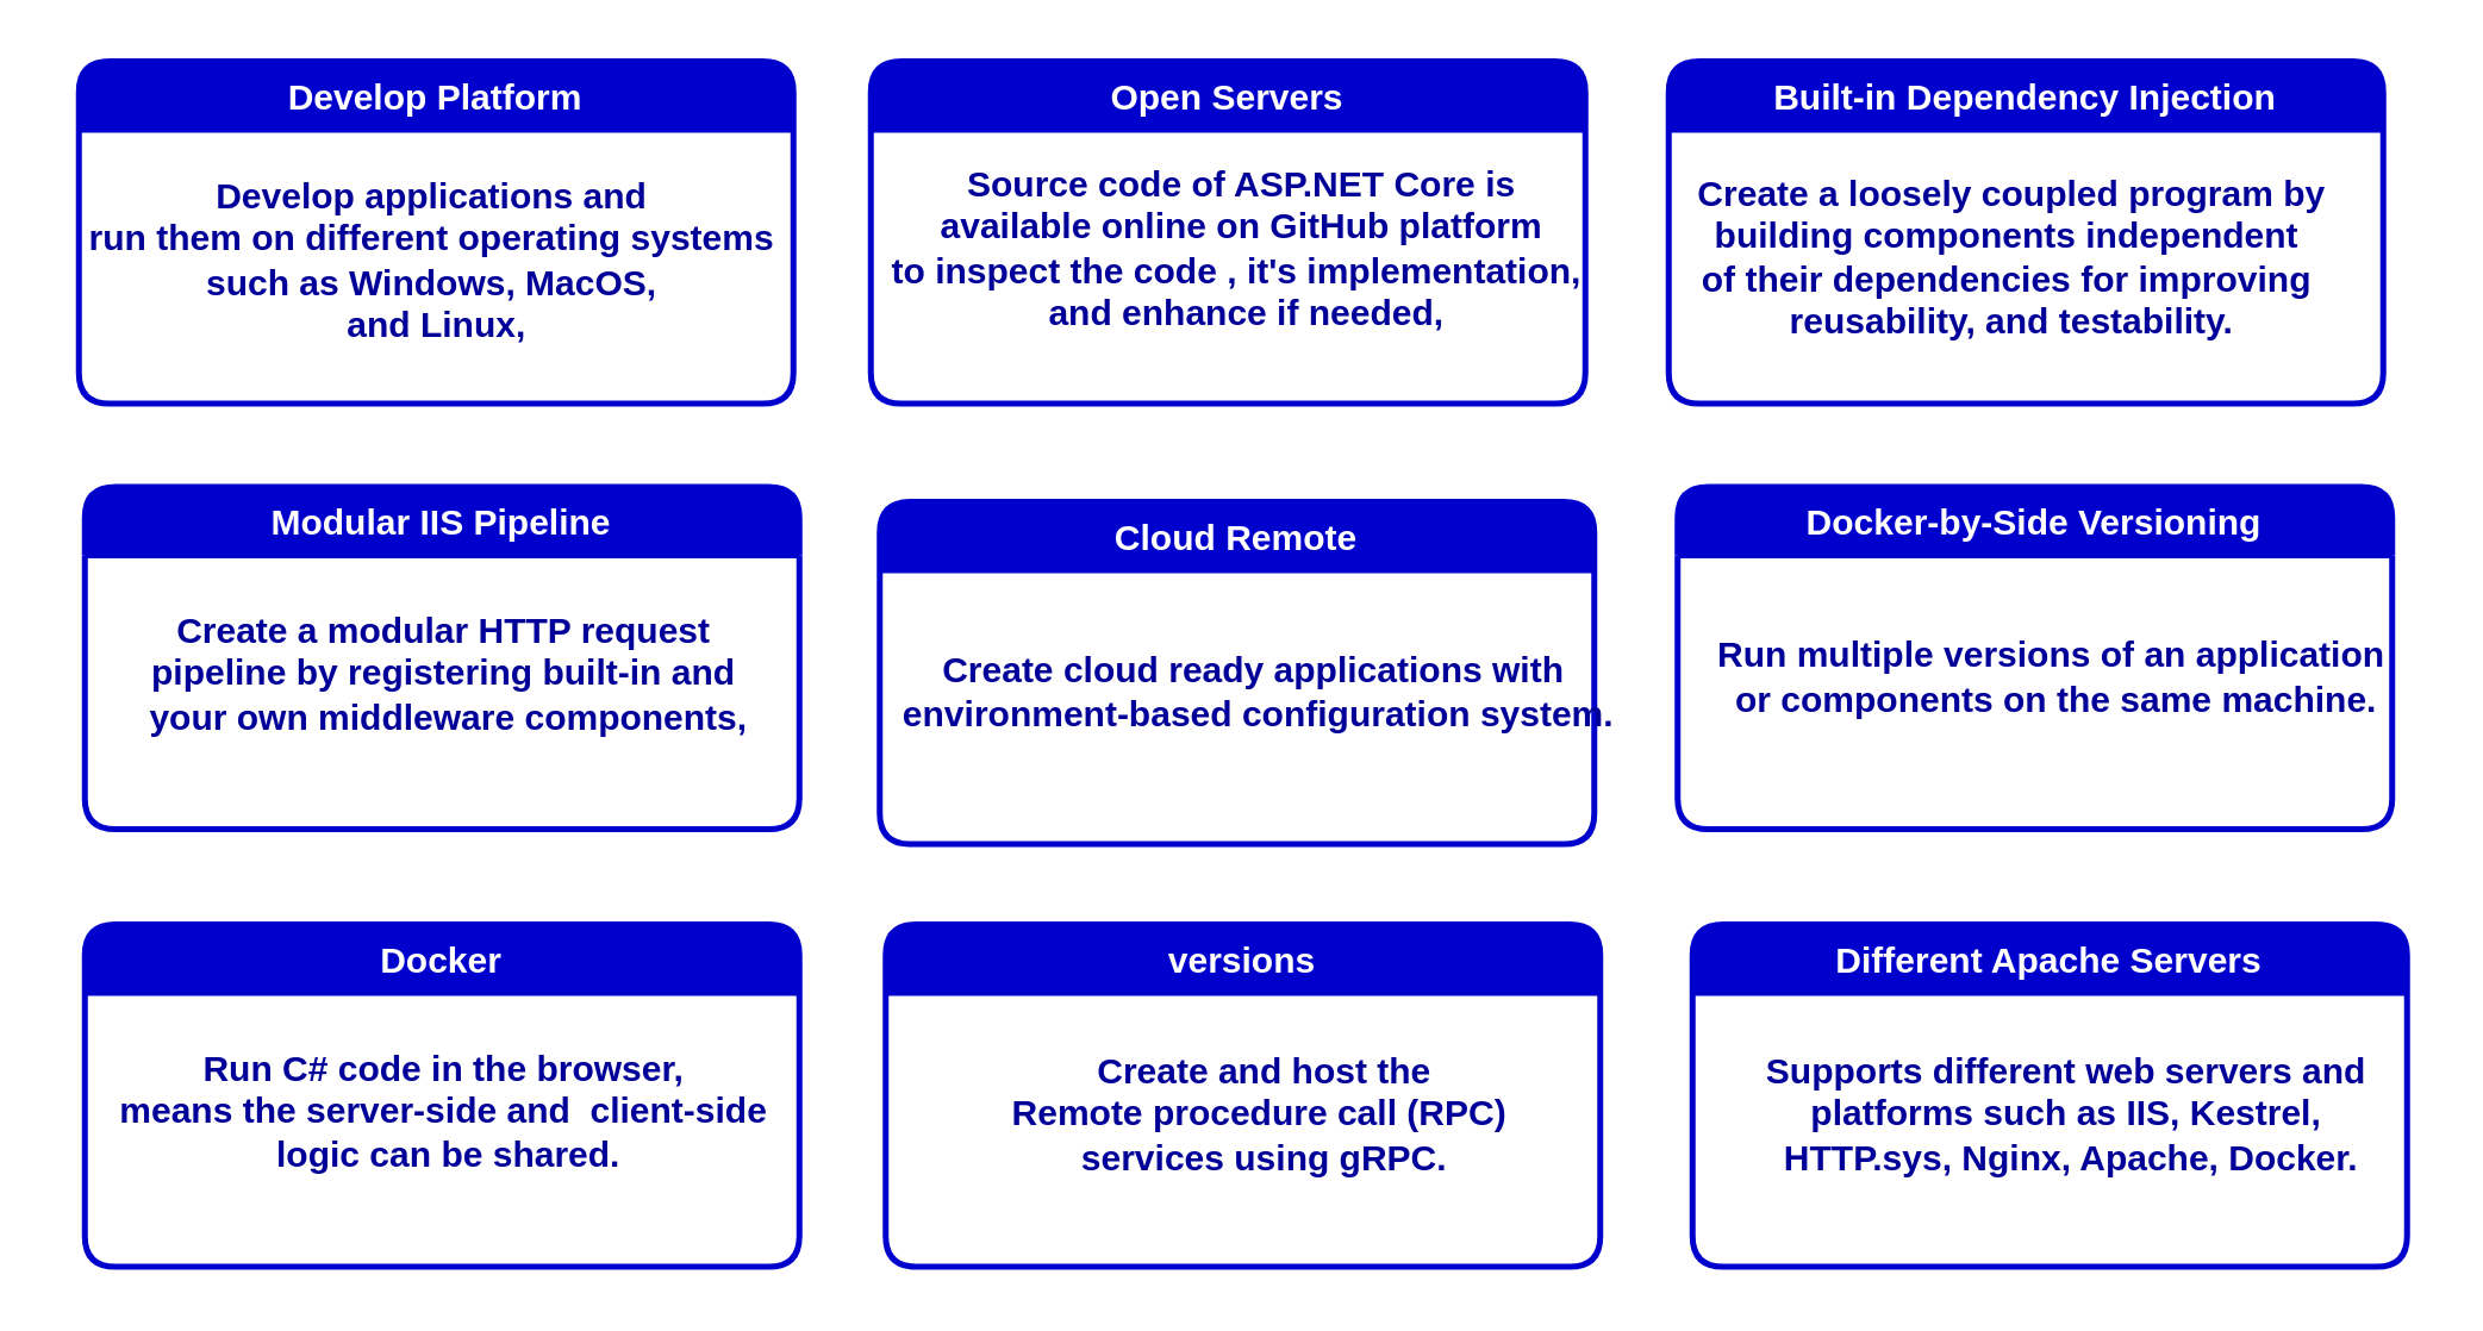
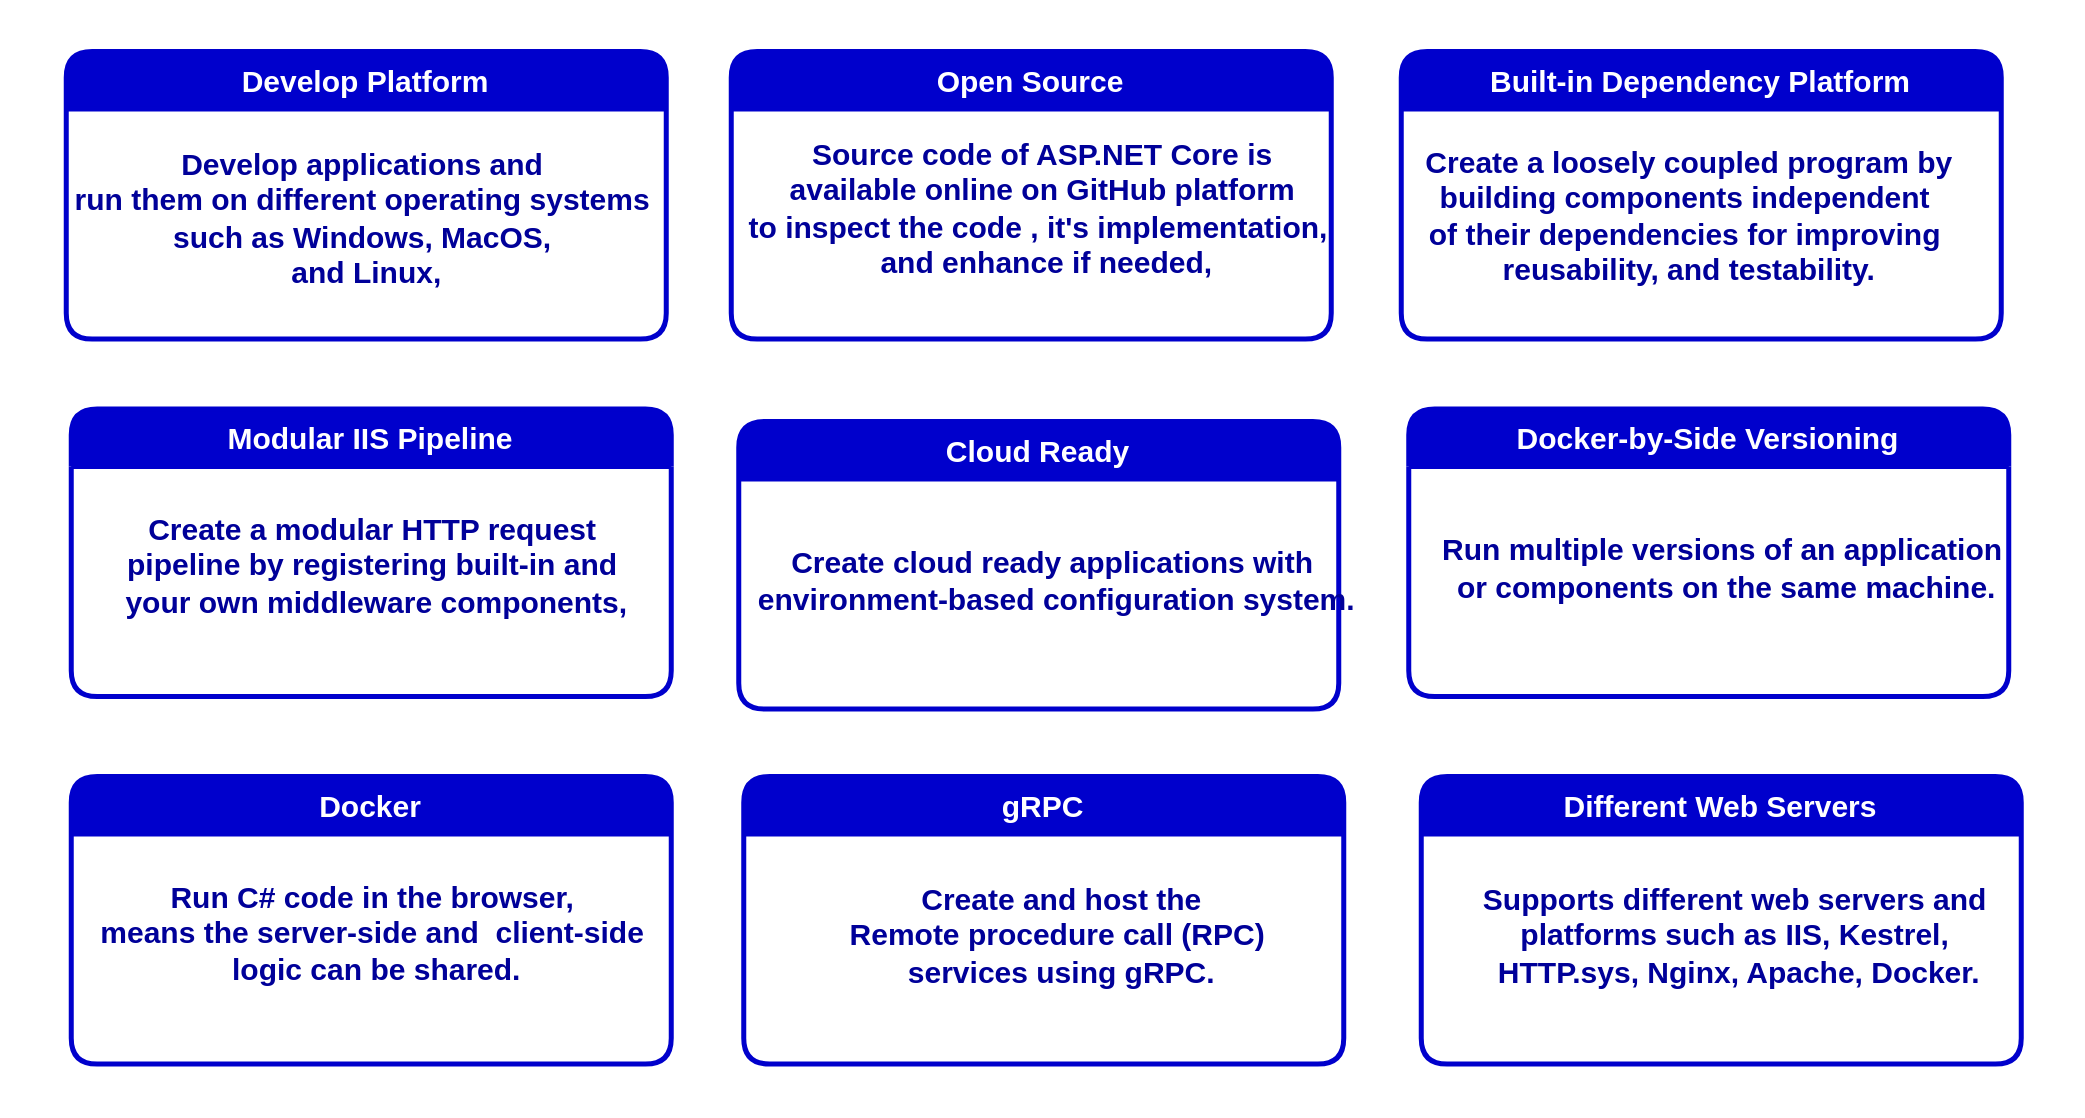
- <mxCell id="4" value="Open Servers" style="swimlane;startSize=23;fillColor=#0000CC;strokeColor=#0000CC;strokeWidth=2;rounded=1;fontColor=#FFFFFF;labelPosition=center;verticalLabelPosition=middle;align=center;verticalAlign=middle;swimlaneLine=1;glass=0;shadow=0;" parent="1" vertex="1"><mxGeometry x="292" y="20" width="240" height="115" as="geometry"><mxRectangle x="324" y="150" width="114" height="26" as="alternateBounds" /></mxGeometry></mxCell>
+ <mxCell id="4" value="Open Source" style="swimlane;startSize=23;fillColor=#0000CC;strokeColor=#0000CC;strokeWidth=2;rounded=1;fontColor=#FFFFFF;labelPosition=center;verticalLabelPosition=middle;align=center;verticalAlign=middle;swimlaneLine=1;glass=0;shadow=0;" parent="1" vertex="1"><mxGeometry x="292" y="20" width="240" height="115" as="geometry"><mxRectangle x="324" y="150" width="114" height="26" as="alternateBounds" /></mxGeometry></mxCell>
- <mxCell id="6" value="Built-in Dependency Injection" style="swimlane;startSize=23;fillColor=#0000CC;strokeColor=#0000CC;strokeWidth=2;rounded=1;fontColor=#FFFFFF;labelPosition=center;verticalLabelPosition=middle;align=center;verticalAlign=middle;swimlaneLine=1;glass=0;shadow=0;" parent="1" vertex="1"><mxGeometry x="560" y="20" width="240" height="115" as="geometry"><mxRectangle x="324" y="150" width="114" height="26" as="alternateBounds" /></mxGeometry></mxCell>
+ <mxCell id="6" value="Built-in Dependency Platform" style="swimlane;startSize=23;fillColor=#0000CC;strokeColor=#0000CC;strokeWidth=2;rounded=1;fontColor=#FFFFFF;labelPosition=center;verticalLabelPosition=middle;align=center;verticalAlign=middle;swimlaneLine=1;glass=0;shadow=0;" parent="1" vertex="1"><mxGeometry x="560" y="20" width="240" height="115" as="geometry"><mxRectangle x="324" y="150" width="114" height="26" as="alternateBounds" /></mxGeometry></mxCell>
- <mxCell id="10" value="Cloud Remote" style="swimlane;startSize=23;fillColor=#0000CC;strokeColor=#0000CC;strokeWidth=2;rounded=1;fontColor=#FFFFFF;labelPosition=center;verticalLabelPosition=middle;align=center;verticalAlign=middle;swimlaneLine=1;glass=0;shadow=0;" parent="1" vertex="1"><mxGeometry x="295" y="168" width="240" height="115" as="geometry"><mxRectangle x="324" y="150" width="114" height="26" as="alternateBounds" /></mxGeometry></mxCell>
+ <mxCell id="10" value="Cloud Ready" style="swimlane;startSize=23;fillColor=#0000CC;strokeColor=#0000CC;strokeWidth=2;rounded=1;fontColor=#FFFFFF;labelPosition=center;verticalLabelPosition=middle;align=center;verticalAlign=middle;swimlaneLine=1;glass=0;shadow=0;" parent="1" vertex="1"><mxGeometry x="295" y="168" width="240" height="115" as="geometry"><mxRectangle x="324" y="150" width="114" height="26" as="alternateBounds" /></mxGeometry></mxCell>
- <mxCell id="16" value="versions" style="swimlane;startSize=23;fillColor=#0000CC;strokeColor=#0000CC;strokeWidth=2;rounded=1;fontColor=#FFFFFF;labelPosition=center;verticalLabelPosition=middle;align=center;verticalAlign=middle;swimlaneLine=1;glass=0;shadow=0;" parent="1" vertex="1"><mxGeometry x="297" y="310" width="240" height="115" as="geometry"><mxRectangle x="324" y="150" width="114" height="26" as="alternateBounds" /></mxGeometry></mxCell>
+ <mxCell id="16" value="gRPC" style="swimlane;startSize=23;fillColor=#0000CC;strokeColor=#0000CC;strokeWidth=2;rounded=1;fontColor=#FFFFFF;labelPosition=center;verticalLabelPosition=middle;align=center;verticalAlign=middle;swimlaneLine=1;glass=0;shadow=0;" parent="1" vertex="1"><mxGeometry x="297" y="310" width="240" height="115" as="geometry"><mxRectangle x="324" y="150" width="114" height="26" as="alternateBounds" /></mxGeometry></mxCell>
- <mxCell id="18" value="Different Apache Servers" style="swimlane;startSize=23;fillColor=#0000CC;strokeColor=#0000CC;strokeWidth=2;rounded=1;fontColor=#FFFFFF;labelPosition=center;verticalLabelPosition=middle;align=center;verticalAlign=middle;swimlaneLine=1;glass=0;shadow=0;" parent="1" vertex="1"><mxGeometry x="568" y="310" width="240" height="115" as="geometry"><mxRectangle x="324" y="150" width="114" height="26" as="alternateBounds" /></mxGeometry></mxCell>
+ <mxCell id="18" value="Different Web Servers" style="swimlane;startSize=23;fillColor=#0000CC;strokeColor=#0000CC;strokeWidth=2;rounded=1;fontColor=#FFFFFF;labelPosition=center;verticalLabelPosition=middle;align=center;verticalAlign=middle;swimlaneLine=1;glass=0;shadow=0;" parent="1" vertex="1"><mxGeometry x="568" y="310" width="240" height="115" as="geometry"><mxRectangle x="324" y="150" width="114" height="26" as="alternateBounds" /></mxGeometry></mxCell>
